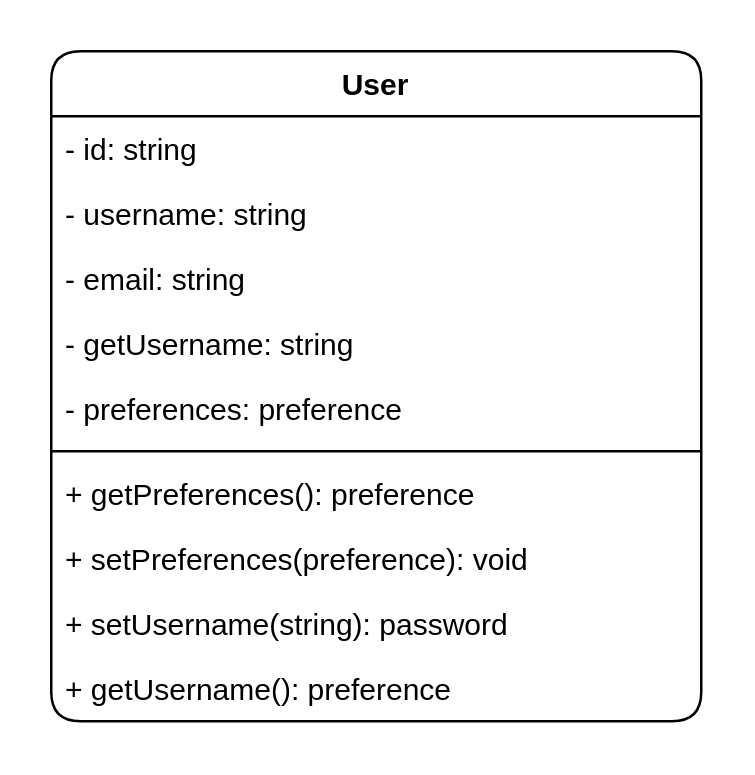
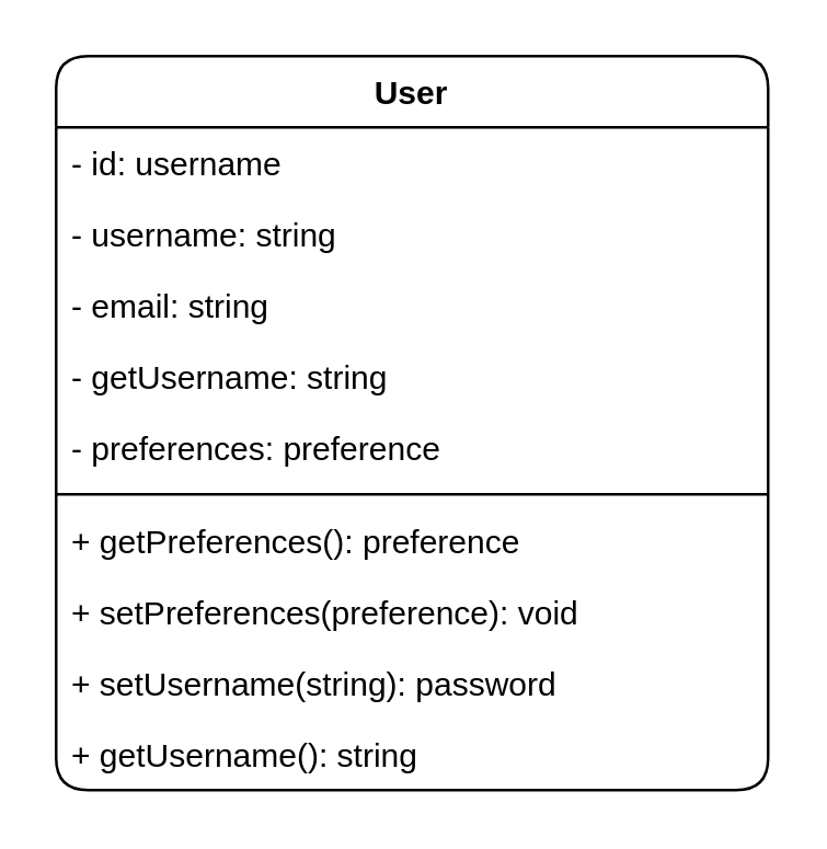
- <mxCell id="3" value="- id: string" style="text;strokeColor=none;fillColor=none;align=left;verticalAlign=top;spacingLeft=4;spacingRight=4;overflow=hidden;rotatable=0;points=[[0,0.5],[1,0.5]];portConstraint=eastwest;rounded=1;glass=0;labelBackgroundColor=none;labelBorderColor=none;sketch=0;" vertex="1" parent="2"><mxGeometry y="26" width="260" height="26" as="geometry" /></mxCell>
+ <mxCell id="3" value="- id: username" style="text;strokeColor=none;fillColor=none;align=left;verticalAlign=top;spacingLeft=4;spacingRight=4;overflow=hidden;rotatable=0;points=[[0,0.5],[1,0.5]];portConstraint=eastwest;rounded=1;glass=0;labelBackgroundColor=none;labelBorderColor=none;sketch=0;" vertex="1" parent="2"><mxGeometry y="26" width="260" height="26" as="geometry" /></mxCell>
- <mxCell id="12" value="+ getUsername(): preference" style="text;strokeColor=none;fillColor=none;align=left;verticalAlign=top;spacingLeft=4;spacingRight=4;overflow=hidden;rotatable=0;points=[[0,0.5],[1,0.5]];portConstraint=eastwest;rounded=1;glass=0;labelBackgroundColor=none;labelBorderColor=none;sketch=0;" vertex="1" parent="2"><mxGeometry y="242" width="260" height="26" as="geometry" /></mxCell>
+ <mxCell id="12" value="+ getUsername(): string" style="text;strokeColor=none;fillColor=none;align=left;verticalAlign=top;spacingLeft=4;spacingRight=4;overflow=hidden;rotatable=0;points=[[0,0.5],[1,0.5]];portConstraint=eastwest;rounded=1;glass=0;labelBackgroundColor=none;labelBorderColor=none;sketch=0;" vertex="1" parent="2"><mxGeometry y="242" width="260" height="26" as="geometry" /></mxCell>
